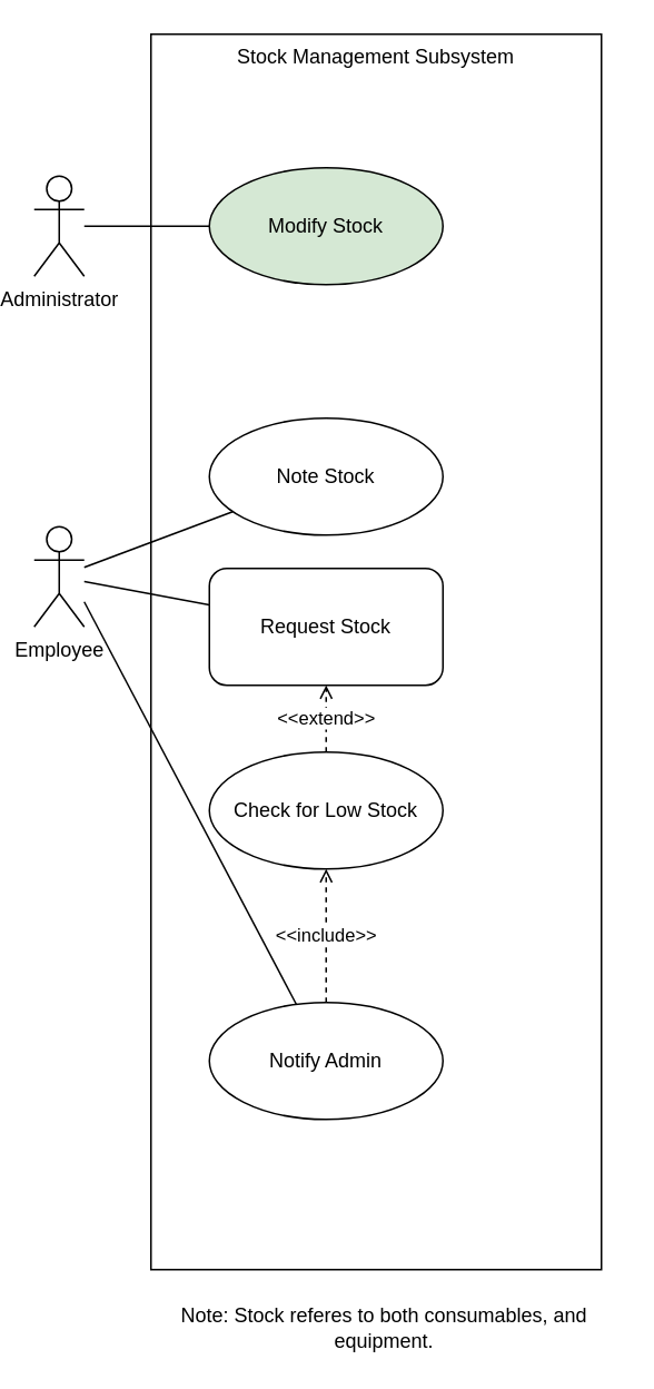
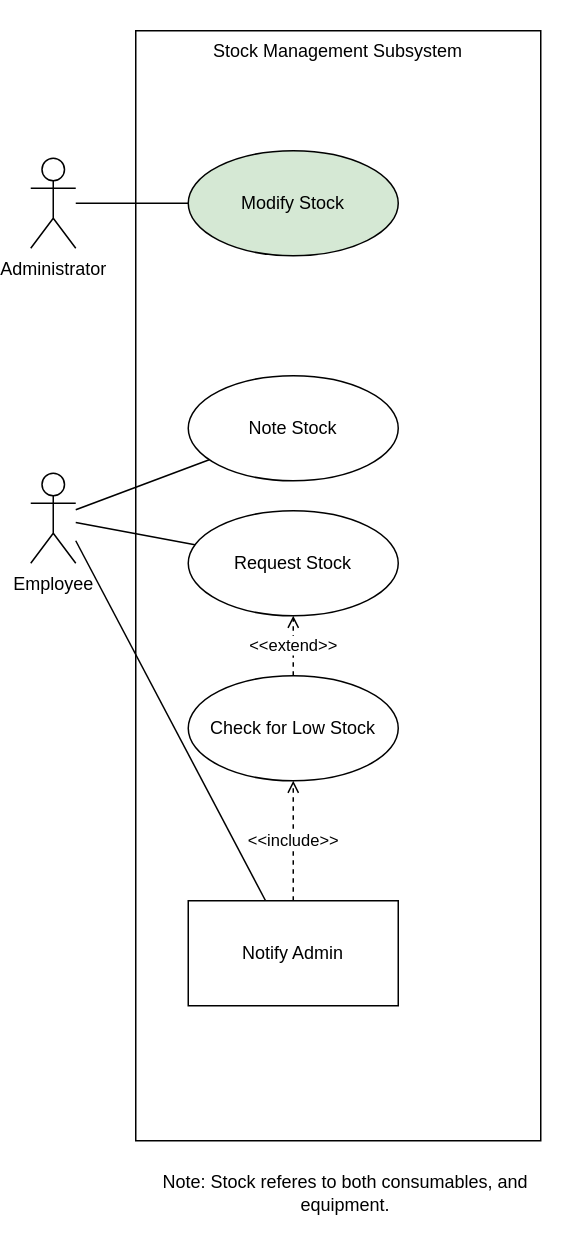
- <mxCell id="8" value="Request Stock" style="whiteSpace=wrap;html=1;rounded=1;" parent="1" vertex="1"><mxGeometry x="125" y="340" width="140" height="70" as="geometry" /></mxCell>
+ <mxCell id="8" value="Request Stock" style="ellipse;whiteSpace=wrap;html=1;" parent="1" vertex="1"><mxGeometry x="125" y="340" width="140" height="70" as="geometry" /></mxCell>
- <mxCell id="10" value="Notify Admin" style="ellipse;whiteSpace=wrap;html=1;" parent="1" vertex="1"><mxGeometry x="125" y="600" width="140" height="70" as="geometry" /></mxCell>
+ <mxCell id="10" value="Notify Admin" style="whiteSpace=wrap;html=1;rounded=0;" parent="1" vertex="1"><mxGeometry x="125" y="600" width="140" height="70" as="geometry" /></mxCell>
